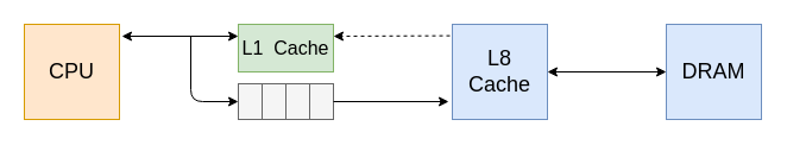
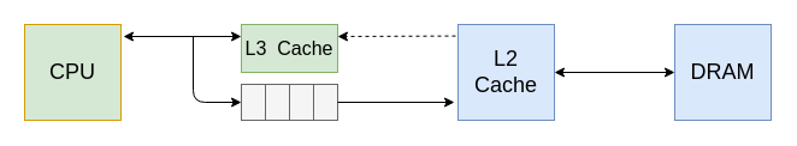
- <mxCell id="4" value="&lt;font style=&quot;font-size: 16px&quot;&gt;L1&amp;nbsp; Cache&lt;/font&gt;" style="rounded=0;whiteSpace=wrap;html=1;fillColor=#d5e8d4;strokeColor=#82b366;" vertex="1" parent="1"><mxGeometry x="200" y="20" width="80" height="40" as="geometry" /></mxCell>
+ <mxCell id="4" value="&lt;font style=&quot;font-size: 16px&quot;&gt;L3&amp;nbsp; Cache&lt;/font&gt;" style="rounded=0;whiteSpace=wrap;html=1;fillColor=#d5e8d4;strokeColor=#82b366;" vertex="1" parent="1"><mxGeometry x="200" y="20" width="80" height="40" as="geometry" /></mxCell>
- <mxCell id="2" value="&lt;font style=&quot;font-size: 18px&quot;&gt;CPU&lt;/font&gt;" style="whiteSpace=wrap;html=1;aspect=fixed;fillColor=#ffe6cc;strokeColor=#d79b00;" vertex="1" parent="1"><mxGeometry x="20" y="20" width="80" height="80" as="geometry" /></mxCell>
+ <mxCell id="2" value="&lt;font style=&quot;font-size: 18px&quot;&gt;CPU&lt;/font&gt;" style="whiteSpace=wrap;html=1;aspect=fixed;fillColor=#d5e8d4;strokeColor=#d79b00;" vertex="1" parent="1"><mxGeometry x="20" y="20" width="80" height="80" as="geometry" /></mxCell>
- <mxCell id="3" value="&lt;font style=&quot;font-size: 18px&quot;&gt;L8&lt;br&gt;Cache&lt;/font&gt;" style="whiteSpace=wrap;html=1;aspect=fixed;fillColor=#dae8fc;strokeColor=#6c8ebf;" vertex="1" parent="1"><mxGeometry x="380" y="20" width="80" height="80" as="geometry" /></mxCell>
+ <mxCell id="3" value="&lt;font style=&quot;font-size: 18px&quot;&gt;L2&lt;br&gt;Cache&lt;/font&gt;" style="whiteSpace=wrap;html=1;aspect=fixed;fillColor=#dae8fc;strokeColor=#6c8ebf;" vertex="1" parent="1"><mxGeometry x="380" y="20" width="80" height="80" as="geometry" /></mxCell>
